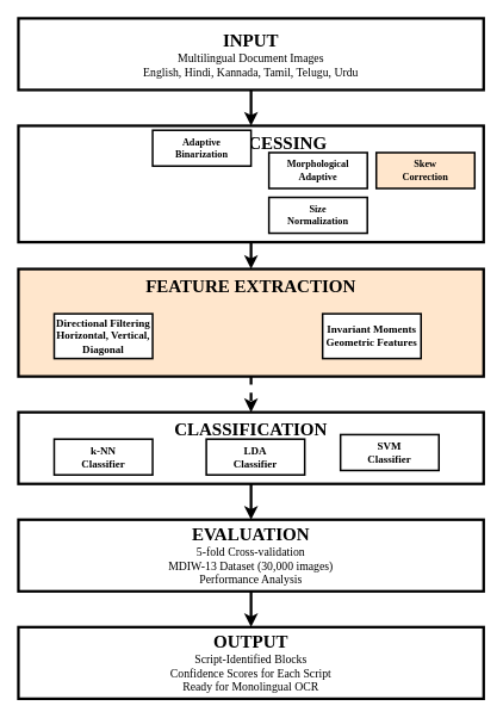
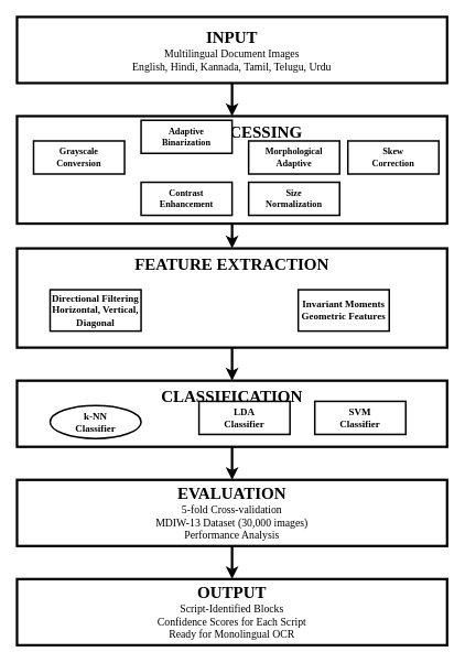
+ <mxCell id="5" value="Grayscale&lt;br&gt;Conversion" style="rounded=0;whiteSpace=wrap;html=1;strokeWidth=2;fontFamily=Times New Roman;fontSize=11;fontStyle=1;" parent="1" vertex="1"><mxGeometry x="40" y="170" width="110" height="40" as="geometry" /></mxCell>
- <mxCell id="8" value="Skew&lt;br&gt;Correction" style="rounded=0;whiteSpace=wrap;html=1;strokeWidth=2;fontFamily=Times New Roman;fontSize=11;fontStyle=1;fillColor=#ffe6cc;" parent="1" vertex="1"><mxGeometry x="420" y="170" width="110" height="40" as="geometry" /></mxCell>
+ <mxCell id="8" value="Skew&lt;br&gt;Correction" style="rounded=0;whiteSpace=wrap;html=1;strokeWidth=2;fontFamily=Times New Roman;fontSize=11;fontStyle=1;" parent="1" vertex="1"><mxGeometry x="420" y="170" width="110" height="40" as="geometry" /></mxCell>
+ <mxCell id="9" value="Contrast&lt;br&gt;Enhancement" style="rounded=0;whiteSpace=wrap;html=1;strokeWidth=2;fontFamily=Times New Roman;fontSize=11;fontStyle=1;" parent="1" vertex="1"><mxGeometry x="170" y="220" width="110" height="40" as="geometry" /></mxCell>
- <mxCell id="12" value="&lt;b&gt;&lt;font style=&quot;font-size: 20px;&quot;&gt;FEATURE EXTRACTION&lt;/font&gt;&lt;/b&gt;" style="rounded=0;whiteSpace=wrap;html=1;strokeWidth=3;fontFamily=Times New Roman;fontSize=16;fontStyle=1;verticalAlign=top;fillColor=#ffe6cc;" parent="1" vertex="1"><mxGeometry x="20" y="300" width="520" height="120" as="geometry" /></mxCell>
+ <mxCell id="12" value="&lt;b&gt;&lt;font style=&quot;font-size: 20px;&quot;&gt;FEATURE EXTRACTION&lt;/font&gt;&lt;/b&gt;" style="rounded=0;whiteSpace=wrap;html=1;strokeWidth=3;fontFamily=Times New Roman;fontSize=16;fontStyle=1;verticalAlign=top;" parent="1" vertex="1"><mxGeometry x="20" y="300" width="520" height="120" as="geometry" /></mxCell>
- <mxCell id="15" value="" style="endArrow=classic;html=1;strokeWidth=3;fontSize=30;exitX=0.5;exitY=1;exitDx=0;exitDy=0;entryX=0.5;entryY=0;entryDx=0;entryDy=0;dashed=1;" parent="1" source="12" target="16" edge="1"><mxGeometry width="50" height="50" relative="1" as="geometry" /></mxCell>
+ <mxCell id="15" value="" style="endArrow=classic;html=1;strokeWidth=3;fontSize=30;exitX=0.5;exitY=1;exitDx=0;exitDy=0;entryX=0.5;entryY=0;entryDx=0;entryDy=0;" parent="1" source="12" target="16" edge="1"><mxGeometry width="50" height="50" relative="1" as="geometry" /></mxCell>
- <mxCell id="17" value="k-NN&lt;br&gt;Classifier" style="rounded=0;whiteSpace=wrap;html=1;strokeWidth=2;fontFamily=Times New Roman;fontSize=12;fontStyle=1;" parent="1" vertex="1"><mxGeometry x="60" y="490" width="110" height="40" as="geometry" /></mxCell>
+ <mxCell id="17" value="k-NN&lt;br&gt;Classifier" style="ellipse;whiteSpace=wrap;html=1;strokeWidth=2;fontFamily=Times New Roman;fontSize=12;fontStyle=1;" parent="1" vertex="1"><mxGeometry x="60" y="490" width="110" height="40" as="geometry" /></mxCell>
- <mxCell id="18" value="LDA&lt;br&gt;Classifier" style="rounded=0;whiteSpace=wrap;html=1;strokeWidth=2;fontFamily=Times New Roman;fontSize=12;fontStyle=1;" parent="1" vertex="1"><mxGeometry x="230" y="490" width="110" height="40" as="geometry" /></mxCell>
+ <mxCell id="18" value="LDA&lt;br&gt;Classifier" style="rounded=0;whiteSpace=wrap;html=1;strokeWidth=2;fontFamily=Times New Roman;fontSize=12;fontStyle=1;" parent="1" vertex="1"><mxGeometry x="240" y="485" width="110" height="40" as="geometry" /></mxCell>
